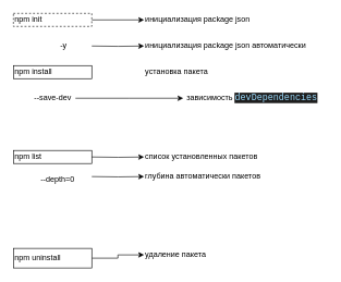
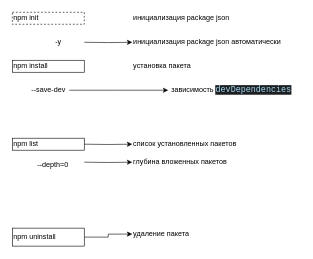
- <mxCell id="7" value="" style="edgeStyle=orthogonalEdgeStyle;rounded=0;orthogonalLoop=1;jettySize=auto;html=1;" parent="1" source="8" target="9" edge="1"><mxGeometry relative="1" as="geometry" /></mxCell>
- <mxCell id="21" value="глубина автоматически пакетов" style="rounded=0;whiteSpace=wrap;html=1;align=left;strokeWidth=1;dashed=1;strokeColor=none;fillColor=none;" vertex="1" parent="1"><mxGeometry x="220" y="260" width="280" height="20" as="geometry" /></mxCell>
+ <mxCell id="21" value="глубина вложенных пакетов" style="rounded=0;whiteSpace=wrap;html=1;align=left;strokeWidth=1;dashed=1;strokeColor=none;fillColor=none;" vertex="1" parent="1"><mxGeometry x="220" y="260" width="280" height="20" as="geometry" /></mxCell>
